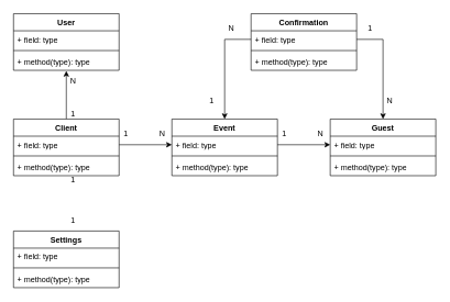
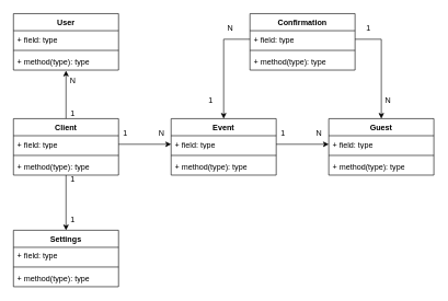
+ <mxCell id="2" style="edgeStyle=orthogonalEdgeStyle;rounded=0;orthogonalLoop=1;jettySize=auto;html=1;entryX=0.5;entryY=0;entryDx=0;entryDy=0;" edge="1" parent="1" source="15" target="23"><mxGeometry relative="1" as="geometry" /></mxCell>
